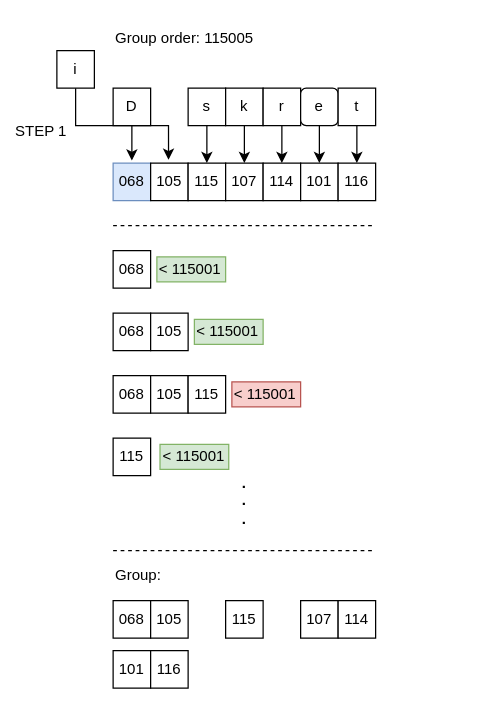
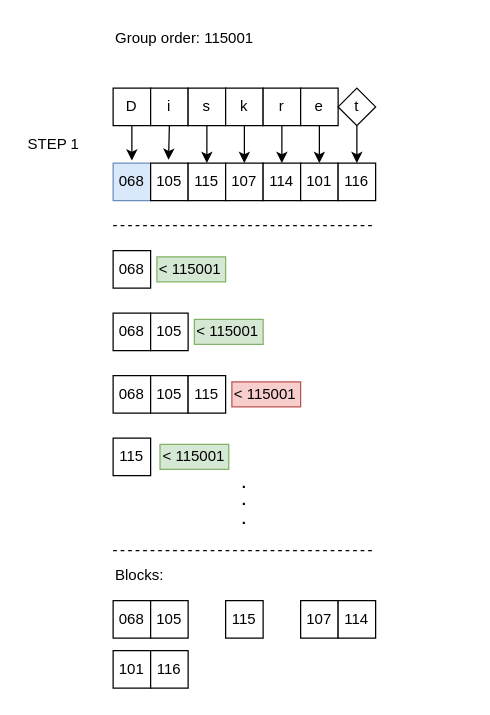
- <mxCell id="23" value="&lt;span&gt;Group order: 115005&lt;/span&gt;" style="text;html=1;strokeColor=none;fillColor=none;align=left;verticalAlign=middle;whiteSpace=wrap;rounded=0;" vertex="1" parent="1"><mxGeometry x="90" y="20" width="150" height="20" as="geometry" /></mxCell>
+ <mxCell id="23" value="&lt;span&gt;Group order: 115001&lt;/span&gt;" style="text;html=1;strokeColor=none;fillColor=none;align=left;verticalAlign=middle;whiteSpace=wrap;rounded=0;" vertex="1" parent="1"><mxGeometry x="90" y="20" width="150" height="20" as="geometry" /></mxCell>
- <mxCell id="5" value="i" style="rounded=0;whiteSpace=wrap;html=1;" vertex="1" parent="1"><mxGeometry x="45" y="40" width="30" height="30" as="geometry" /></mxCell>
+ <mxCell id="5" value="i" style="rounded=0;whiteSpace=wrap;html=1;" vertex="1" parent="1"><mxGeometry x="120" y="70" width="30" height="30" as="geometry" /></mxCell>
- <mxCell id="13" value="e" style="whiteSpace=wrap;html=1;rounded=1;" vertex="1" parent="1"><mxGeometry x="240" y="70" width="30" height="30" as="geometry" /></mxCell>
+ <mxCell id="13" value="e" style="rounded=0;whiteSpace=wrap;html=1;" vertex="1" parent="1"><mxGeometry x="240" y="70" width="30" height="30" as="geometry" /></mxCell>
- <mxCell id="15" value="t" style="rounded=0;whiteSpace=wrap;html=1;" vertex="1" parent="1"><mxGeometry x="270" y="70" width="30" height="30" as="geometry" /></mxCell>
+ <mxCell id="15" value="t" style="rhombus;whiteSpace=wrap;html=1;" vertex="1" parent="1"><mxGeometry x="270" y="70" width="30" height="30" as="geometry" /></mxCell>
- <mxCell id="46" value="&lt;div&gt;STEP 1&lt;/div&gt;" style="text;html=1;strokeColor=none;fillColor=none;align=left;verticalAlign=middle;whiteSpace=wrap;rounded=0;" vertex="1" parent="1"><mxGeometry x="10" y="90" width="50" height="30" as="geometry" /></mxCell>
+ <mxCell id="46" value="&lt;div&gt;STEP 1&lt;/div&gt;" style="text;html=1;strokeColor=none;fillColor=none;align=left;verticalAlign=middle;whiteSpace=wrap;rounded=0;" vertex="1" parent="1"><mxGeometry x="20" y="100" width="50" height="30" as="geometry" /></mxCell>
- <mxCell id="38" value="Group:" style="text;html=1;strokeColor=none;fillColor=none;align=left;verticalAlign=middle;whiteSpace=wrap;rounded=0;" vertex="1" parent="1"><mxGeometry x="90" y="450" width="70" height="20" as="geometry" /></mxCell>
+ <mxCell id="38" value="Blocks:" style="text;html=1;strokeColor=none;fillColor=none;align=left;verticalAlign=middle;whiteSpace=wrap;rounded=0;" vertex="1" parent="1"><mxGeometry x="90" y="450" width="70" height="20" as="geometry" /></mxCell>
